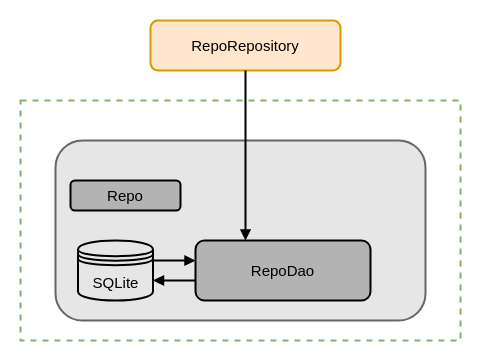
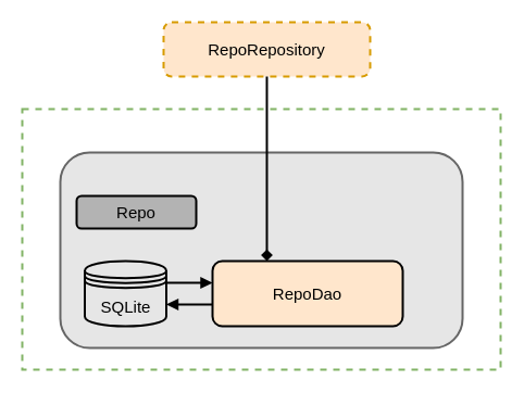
- <mxCell id="3" value="&lt;div&gt;&lt;font style=&quot;font-size: 15px&quot; face=&quot;Helvetica&quot;&gt;RepoRepository&lt;/font&gt;&lt;/div&gt;" style="rounded=1;whiteSpace=wrap;html=1;strokeWidth=2;fillColor=#ffe6cc;strokeColor=#d79b00;align=center;verticalAlign=middle;horizontal=1;fontFamily=Helvetica;" parent="1" vertex="1"><mxGeometry x="150" y="20" width="190" height="50" as="geometry" /></mxCell>
+ <mxCell id="3" value="&lt;div&gt;&lt;font style=&quot;font-size: 15px&quot; face=&quot;Helvetica&quot;&gt;RepoRepository&lt;/font&gt;&lt;/div&gt;" style="rounded=1;whiteSpace=wrap;html=1;strokeWidth=2;fillColor=#ffe6cc;strokeColor=#d79b00;align=center;verticalAlign=middle;horizontal=1;fontFamily=Helvetica;dashed=1;" parent="1" vertex="1"><mxGeometry x="150" y="20" width="190" height="50" as="geometry" /></mxCell>
- <mxCell id="11" style="edgeStyle=orthogonalEdgeStyle;rounded=0;orthogonalLoop=1;jettySize=auto;html=1;strokeWidth=2;endArrow=block;endFill=1;" parent="1" source="3" target="8" edge="1"><mxGeometry relative="1" as="geometry"><Array as="points"><mxPoint x="245" y="190" /><mxPoint x="245" y="190" /></Array></mxGeometry></mxCell>
+ <mxCell id="11" style="edgeStyle=orthogonalEdgeStyle;rounded=0;orthogonalLoop=1;jettySize=auto;html=1;strokeWidth=2;endArrow=diamond;endFill=1;" parent="1" source="3" target="8" edge="1"><mxGeometry relative="1" as="geometry"><Array as="points"><mxPoint x="245" y="190" /><mxPoint x="245" y="190" /></Array></mxGeometry></mxCell>
- <mxCell id="8" value="&lt;font style=&quot;font-size: 15px&quot;&gt;RepoDao&lt;/font&gt;" style="rounded=1;whiteSpace=wrap;html=1;strokeWidth=2;fillColor=#B3B3B3;" parent="4" vertex="1"><mxGeometry x="140" y="100" width="175" height="60" as="geometry" /></mxCell>
+ <mxCell id="8" value="&lt;font style=&quot;font-size: 15px&quot;&gt;RepoDao&lt;/font&gt;" style="rounded=1;whiteSpace=wrap;html=1;strokeWidth=2;fillColor=#ffe6cc;" parent="4" vertex="1"><mxGeometry x="140" y="100" width="175" height="60" as="geometry" /></mxCell>
